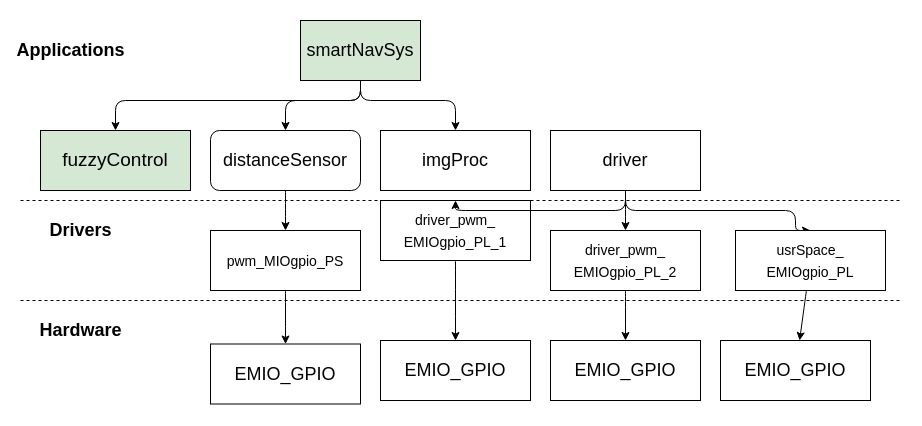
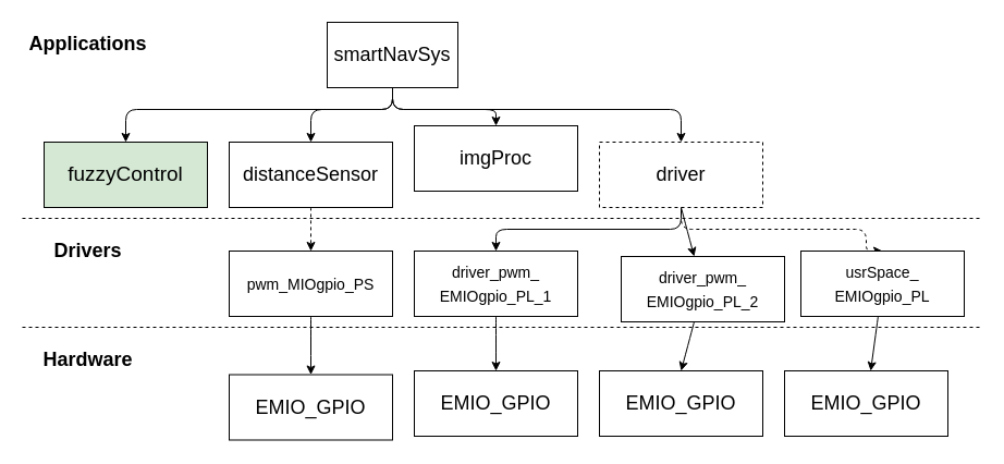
- <mxCell id="31" value="&lt;font style=&quot;font-size: 18px&quot;&gt;Applications&lt;/font&gt;" style="text;strokeColor=none;fillColor=none;html=1;fontSize=18;fontStyle=1;verticalAlign=middle;align=center;" vertex="1" parent="1"><mxGeometry x="20" y="30" width="100" height="40" as="geometry" /></mxCell>
+ <mxCell id="31" value="&lt;font style=&quot;font-size: 18px&quot;&gt;Applications&lt;/font&gt;" style="text;strokeColor=none;fillColor=none;html=1;fontSize=18;fontStyle=1;verticalAlign=middle;align=center;" vertex="1" parent="1"><mxGeometry x="30" y="20" width="100" height="40" as="geometry" /></mxCell>
- <mxCell id="12" value="&lt;span&gt;&lt;font style=&quot;font-size: 18px&quot;&gt;smartNavSys&lt;/font&gt;&lt;/span&gt;" style="rounded=0;whiteSpace=wrap;html=1;fontSize=14;fillColor=#d5e8d4;" parent="1" vertex="1"><mxGeometry x="300" y="20" width="120" height="60" as="geometry" /></mxCell>
+ <mxCell id="12" value="&lt;span&gt;&lt;font style=&quot;font-size: 18px&quot;&gt;smartNavSys&lt;/font&gt;&lt;/span&gt;" style="rounded=0;whiteSpace=wrap;html=1;fontSize=14;" parent="1" vertex="1"><mxGeometry x="300" y="20" width="120" height="60" as="geometry" /></mxCell>
+ <mxCell id="5" style="edgeStyle=orthogonalEdgeStyle;rounded=1;html=1;exitX=0.5;exitY=1;exitDx=0;exitDy=0;entryX=0.5;entryY=0;entryDx=0;entryDy=0;" parent="1" source="12" target="17" edge="1"><mxGeometry relative="1" as="geometry"><mxPoint x="360" y="40" as="sourcePoint" /><mxPoint x="600.029" y="130" as="targetPoint" /><Array as="points"><mxPoint x="360" y="100" /><mxPoint x="625" y="100" /></Array></mxGeometry></mxCell>
- <mxCell id="15" value="&lt;span&gt;distanceSensor&lt;/span&gt;" style="whiteSpace=wrap;html=1;fontSize=18;rounded=1;" parent="1" vertex="1"><mxGeometry x="210" y="130" width="150" height="60" as="geometry" /></mxCell>
+ <mxCell id="15" value="&lt;span&gt;distanceSensor&lt;/span&gt;" style="rounded=0;whiteSpace=wrap;html=1;fontSize=18;" parent="1" vertex="1"><mxGeometry x="210" y="130" width="150" height="60" as="geometry" /></mxCell>
- <mxCell id="16" value="&lt;span&gt;imgProc&lt;/span&gt;" style="rounded=0;whiteSpace=wrap;html=1;fontSize=18;" parent="1" vertex="1"><mxGeometry x="380" y="130" width="150" height="60" as="geometry" /></mxCell>
+ <mxCell id="16" value="&lt;span&gt;imgProc&lt;/span&gt;" style="rounded=0;whiteSpace=wrap;html=1;fontSize=18;" parent="1" vertex="1"><mxGeometry x="380" y="115" width="150" height="60" as="geometry" /></mxCell>
- <mxCell id="17" value="&lt;span&gt;driver&lt;/span&gt;" style="rounded=0;whiteSpace=wrap;html=1;fontSize=18;" parent="1" vertex="1"><mxGeometry x="550" y="130" width="150" height="60" as="geometry" /></mxCell>
+ <mxCell id="17" value="&lt;span&gt;driver&lt;/span&gt;" style="rounded=0;whiteSpace=wrap;html=1;fontSize=18;dashed=1;" parent="1" vertex="1"><mxGeometry x="550" y="130" width="150" height="60" as="geometry" /></mxCell>
- <mxCell id="14" style="edgeStyle=none;curved=1;html=1;fontSize=14;startArrow=none;startFill=0;endArrow=classic;endFill=1;strokeWidth=1;" parent="1" source="15" target="19" edge="1"><mxGeometry relative="1" as="geometry" /></mxCell>
+ <mxCell id="14" style="edgeStyle=none;curved=1;html=1;fontSize=14;startArrow=none;startFill=0;endArrow=classic;endFill=1;strokeWidth=1;dashed=1;" parent="1" source="15" target="19" edge="1"><mxGeometry relative="1" as="geometry" /></mxCell>
- <mxCell id="7" style="edgeStyle=orthogonalEdgeStyle;html=1;fontSize=11;startArrow=none;startFill=0;strokeWidth=1;elbow=vertical;exitX=0.5;exitY=1;exitDx=0;exitDy=0;entryX=0.5;entryY=0;entryDx=0;entryDy=0;" parent="1" source="17" target="26" edge="1"><mxGeometry relative="1" as="geometry"><mxPoint x="600.029" y="210" as="sourcePoint" /><Array as="points"><mxPoint x="625" y="210" /><mxPoint x="795" y="210" /></Array></mxGeometry></mxCell>
+ <mxCell id="7" style="edgeStyle=orthogonalEdgeStyle;html=1;fontSize=11;startArrow=none;startFill=0;strokeWidth=1;elbow=vertical;exitX=0.5;exitY=1;exitDx=0;exitDy=0;entryX=0.5;entryY=0;entryDx=0;entryDy=0;dashed=1;" parent="1" source="17" target="26" edge="1"><mxGeometry relative="1" as="geometry"><mxPoint x="600.029" y="210" as="sourcePoint" /><Array as="points"><mxPoint x="625" y="210" /><mxPoint x="795" y="210" /></Array></mxGeometry></mxCell>
- <mxCell id="23" value="&lt;span style=&quot;font-size: 14px&quot;&gt;driver_pwm_&lt;/span&gt;&lt;br style=&quot;font-size: 14px&quot;&gt;&lt;span style=&quot;font-size: 14px&quot;&gt;EMIOgpio_PL_1&lt;/span&gt;" style="rounded=0;whiteSpace=wrap;html=1;fontSize=18;" parent="1" vertex="1"><mxGeometry x="380" y="200" width="150" height="60" as="geometry" /></mxCell>
+ <mxCell id="23" value="&lt;span style=&quot;font-size: 14px&quot;&gt;driver_pwm_&lt;/span&gt;&lt;br style=&quot;font-size: 14px&quot;&gt;&lt;span style=&quot;font-size: 14px&quot;&gt;EMIOgpio_PL_1&lt;/span&gt;" style="rounded=0;whiteSpace=wrap;html=1;fontSize=18;" parent="1" vertex="1"><mxGeometry x="380" y="230" width="150" height="60" as="geometry" /></mxCell>
- <mxCell id="21" value="&lt;span style=&quot;font-size: 14px&quot;&gt;driver_pwm_&lt;/span&gt;&lt;br style=&quot;font-size: 14px&quot;&gt;&lt;span style=&quot;font-size: 14px&quot;&gt;EMIOgpio_PL_2&lt;/span&gt;" style="rounded=0;whiteSpace=wrap;html=1;fontSize=18;" parent="1" vertex="1"><mxGeometry x="550" y="230" width="150" height="60" as="geometry" /></mxCell>
+ <mxCell id="21" value="&lt;span style=&quot;font-size: 14px&quot;&gt;driver_pwm_&lt;/span&gt;&lt;br style=&quot;font-size: 14px&quot;&gt;&lt;span style=&quot;font-size: 14px&quot;&gt;EMIOgpio_PL_2&lt;/span&gt;" style="rounded=0;whiteSpace=wrap;html=1;fontSize=18;" parent="1" vertex="1"><mxGeometry x="570" y="235" width="150" height="60" as="geometry" /></mxCell>
